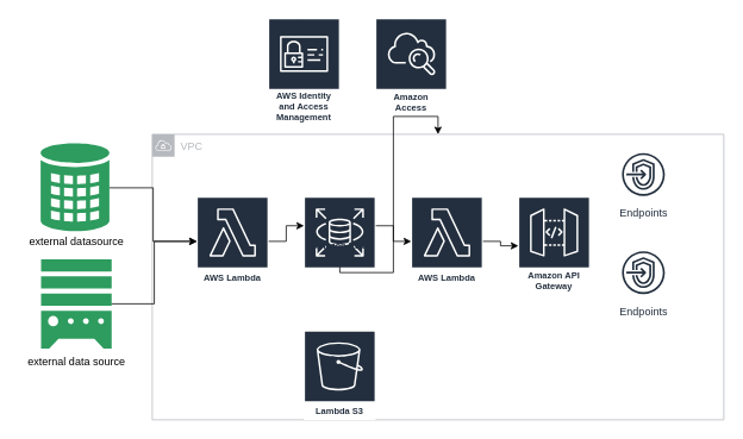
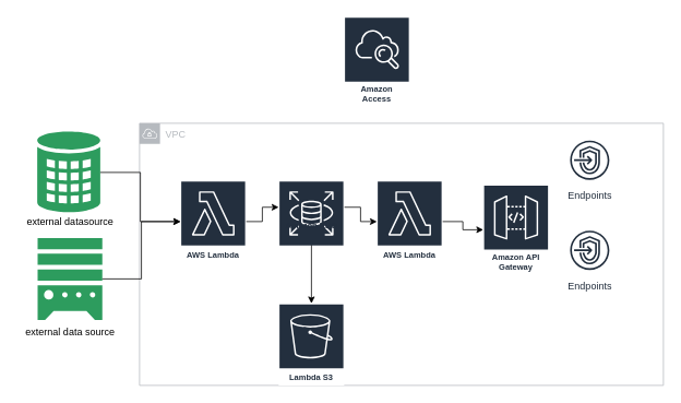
- <mxCell id="4" value="AWS Identity and Access Management" style="sketch=0;outlineConnect=0;fontColor=#232F3E;gradientColor=none;strokeColor=#ffffff;fillColor=#232F3E;dashed=0;verticalLabelPosition=middle;verticalAlign=bottom;align=center;html=1;whiteSpace=wrap;fontSize=10;fontStyle=1;spacing=3;shape=mxgraph.aws4.productIcon;prIcon=mxgraph.aws4.identity_and_access_management;" vertex="1" parent="1"><mxGeometry x="300" y="20" width="80" height="120" as="geometry" /></mxCell>
- <mxCell id="9" style="edgeStyle=orthogonalEdgeStyle;rounded=0;orthogonalLoop=1;jettySize=auto;html=1;" edge="1" parent="1" source="11" target="2"><mxGeometry relative="1" as="geometry" /></mxCell>
+ <mxCell id="9" style="edgeStyle=orthogonalEdgeStyle;rounded=0;orthogonalLoop=1;jettySize=auto;html=1;" edge="1" parent="1" source="11" target="3"><mxGeometry relative="1" as="geometry" /></mxCell>
- <mxCell id="5" value="Amazon API Gateway" style="sketch=0;outlineConnect=0;fontColor=#232F3E;gradientColor=none;strokeColor=#ffffff;fillColor=#232F3E;dashed=0;verticalLabelPosition=middle;verticalAlign=bottom;align=center;html=1;whiteSpace=wrap;fontSize=10;fontStyle=1;spacing=3;shape=mxgraph.aws4.productIcon;prIcon=mxgraph.aws4.api_gateway;" vertex="1" parent="1"><mxGeometry x="580" y="220" width="80" height="110" as="geometry" /></mxCell>
+ <mxCell id="5" value="Amazon API Gateway" style="sketch=0;outlineConnect=0;fontColor=#232F3E;gradientColor=none;strokeColor=#ffffff;fillColor=#232F3E;dashed=0;verticalLabelPosition=middle;verticalAlign=bottom;align=center;html=1;whiteSpace=wrap;fontSize=10;fontStyle=1;spacing=3;shape=mxgraph.aws4.productIcon;prIcon=mxgraph.aws4.api_gateway;" vertex="1" parent="1"><mxGeometry x="590" y="225" width="80" height="110" as="geometry" /></mxCell>
